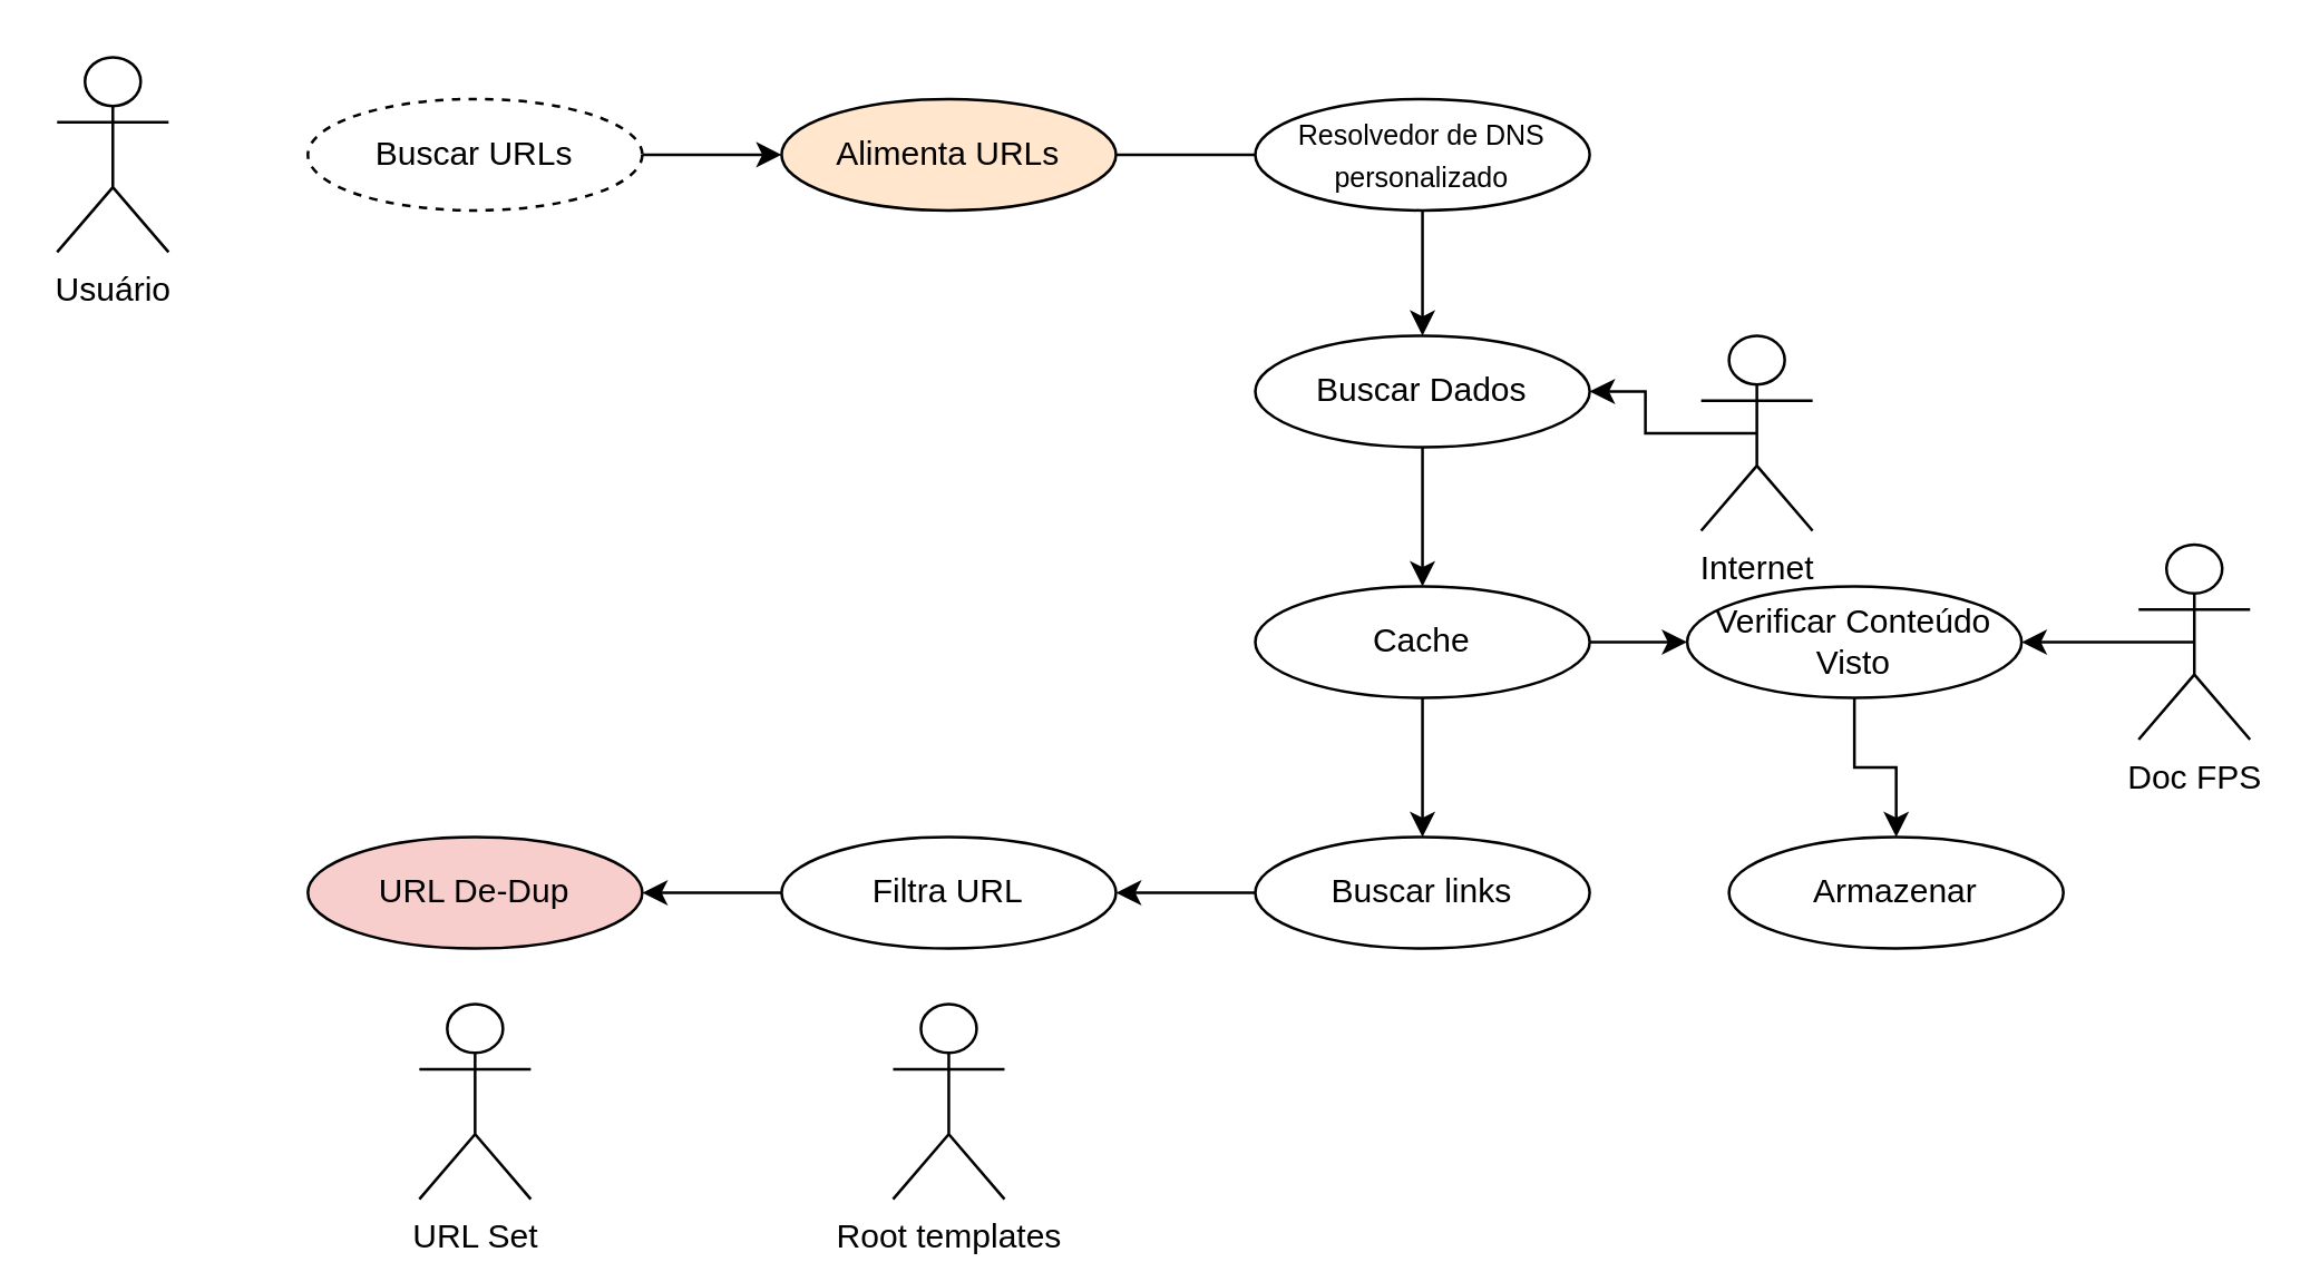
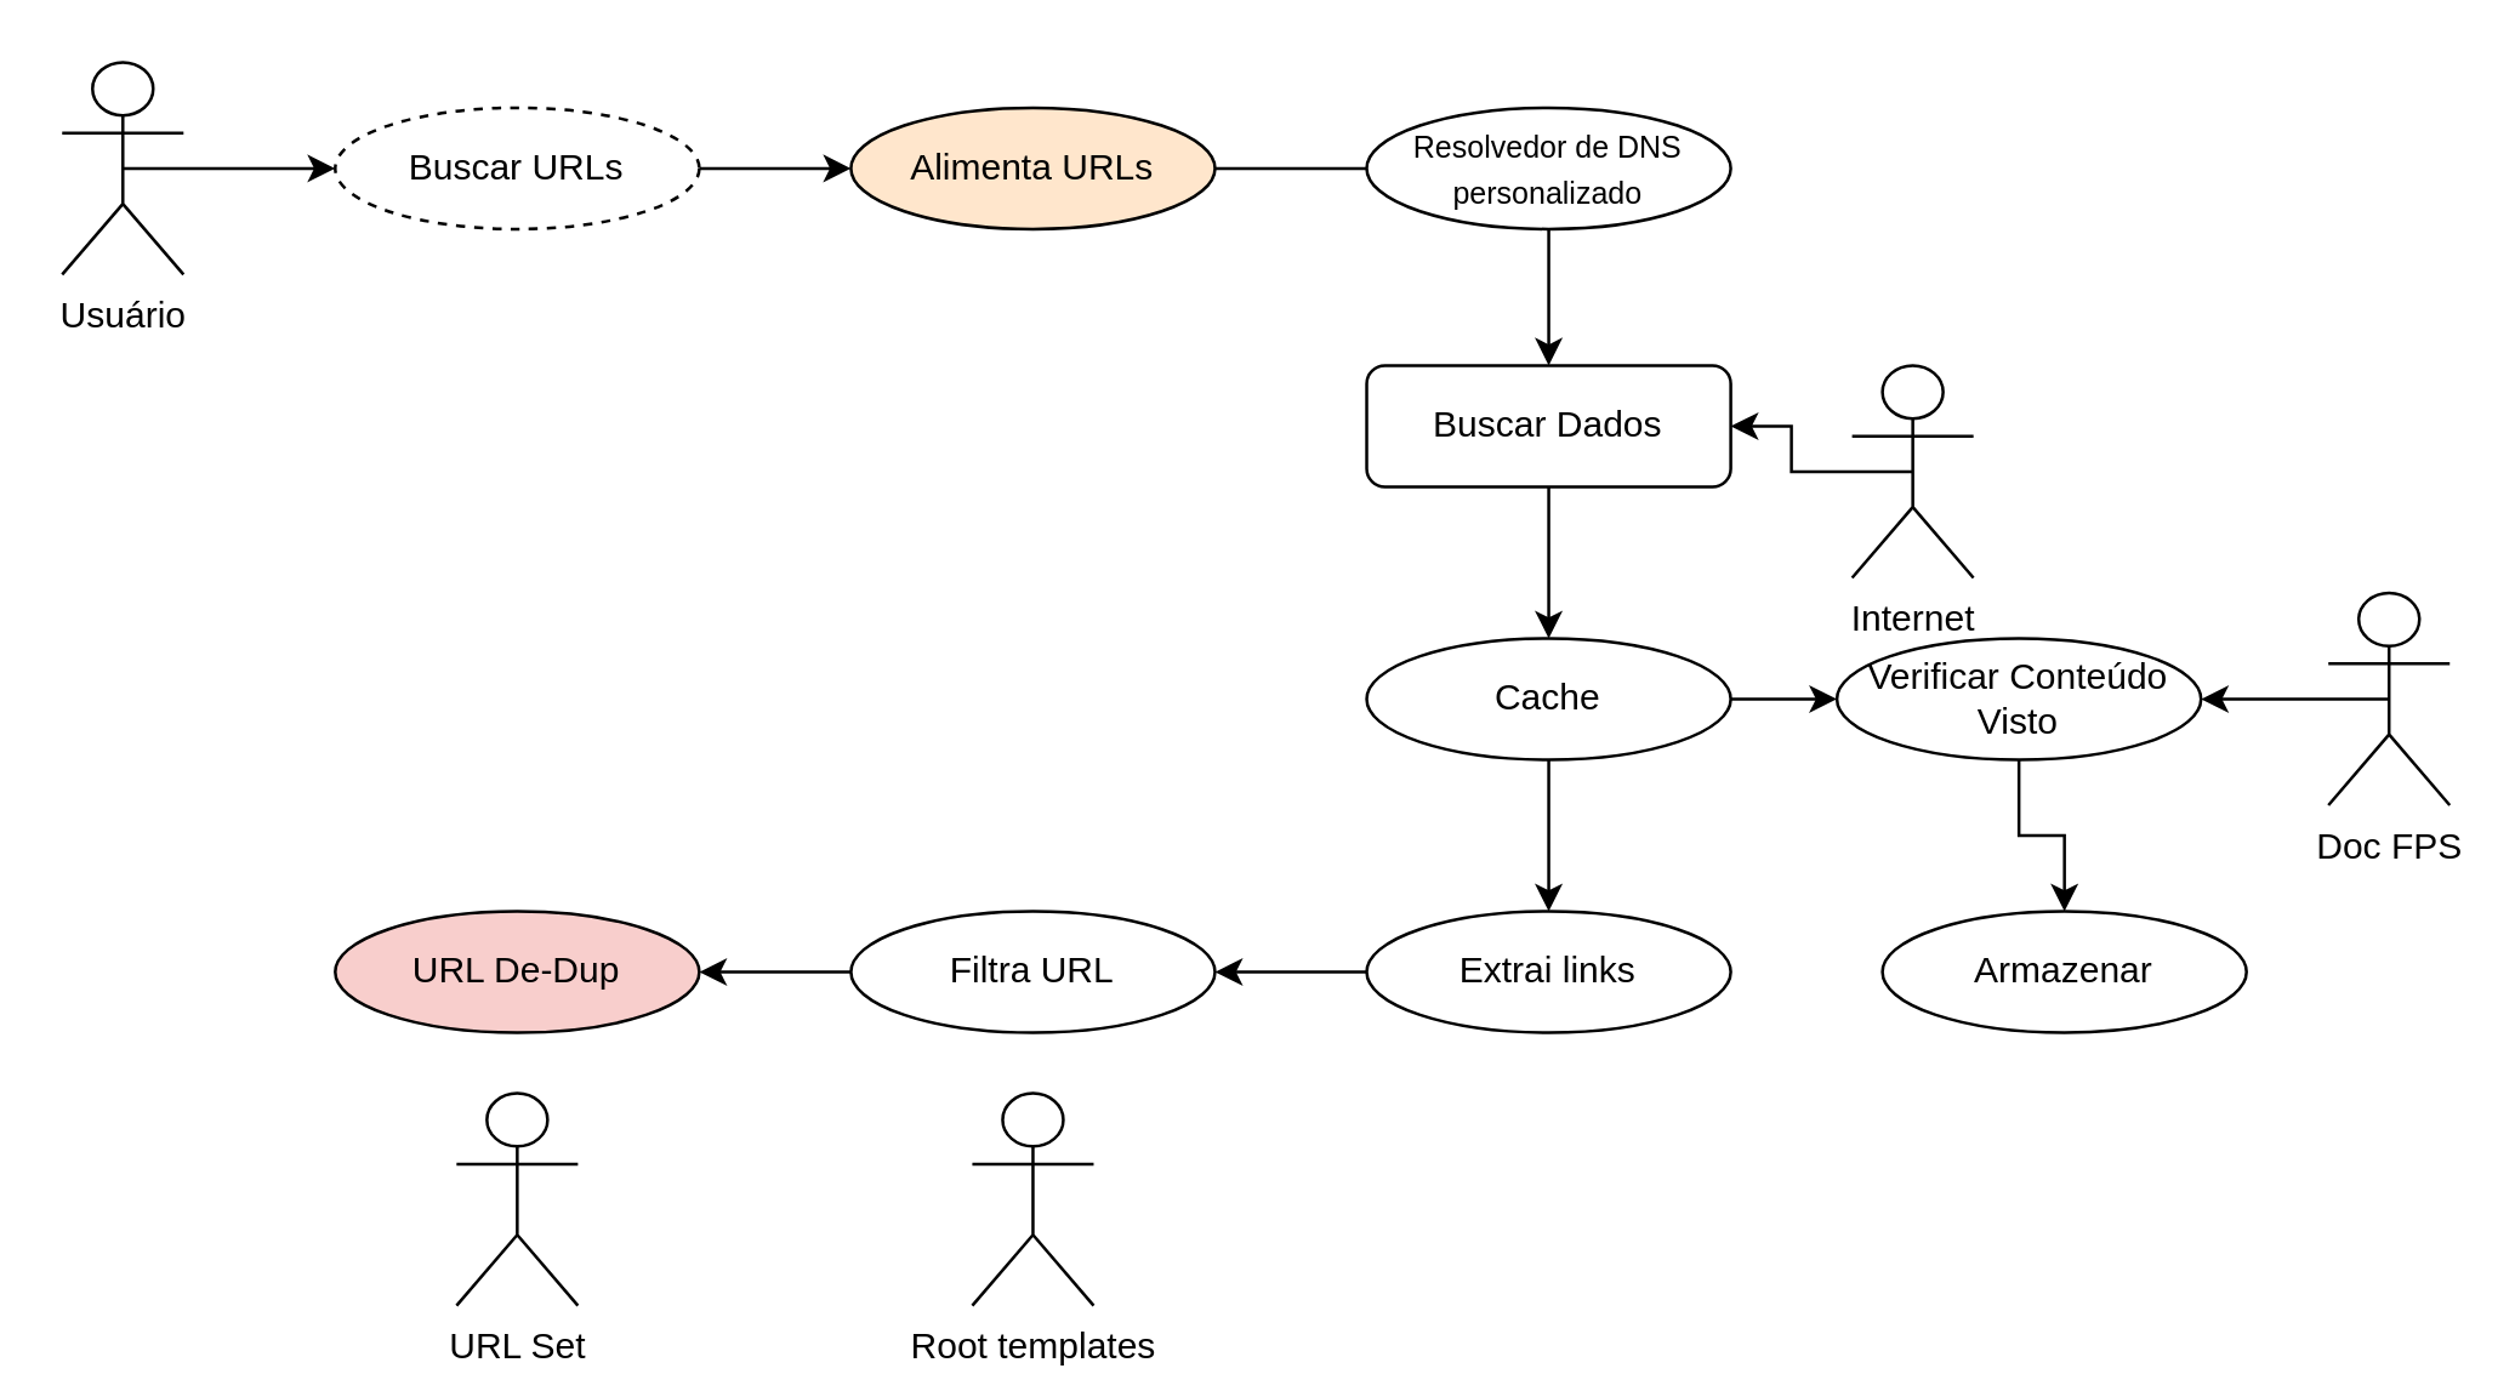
+ <mxCell id="2" style="edgeStyle=orthogonalEdgeStyle;rounded=0;orthogonalLoop=1;jettySize=auto;html=1;exitX=0.5;exitY=0.5;exitDx=0;exitDy=0;exitPerimeter=0;" parent="1" source="3" target="5" edge="1"><mxGeometry relative="1" as="geometry" /></mxCell>
- <mxCell id="11" value="Buscar Dados" style="ellipse;whiteSpace=wrap;html=1;" parent="1" vertex="1"><mxGeometry x="450" y="120" width="120" height="40" as="geometry" /></mxCell>
+ <mxCell id="11" value="Buscar Dados" style="whiteSpace=wrap;html=1;rounded=1;" parent="1" vertex="1"><mxGeometry x="450" y="120" width="120" height="40" as="geometry" /></mxCell>
- <mxCell id="16" value="Buscar links" style="ellipse;whiteSpace=wrap;html=1;" parent="1" vertex="1"><mxGeometry x="450" y="300" width="120" height="40" as="geometry" /></mxCell>
+ <mxCell id="16" value="Extrai links" style="ellipse;whiteSpace=wrap;html=1;" parent="1" vertex="1"><mxGeometry x="450" y="300" width="120" height="40" as="geometry" /></mxCell>
